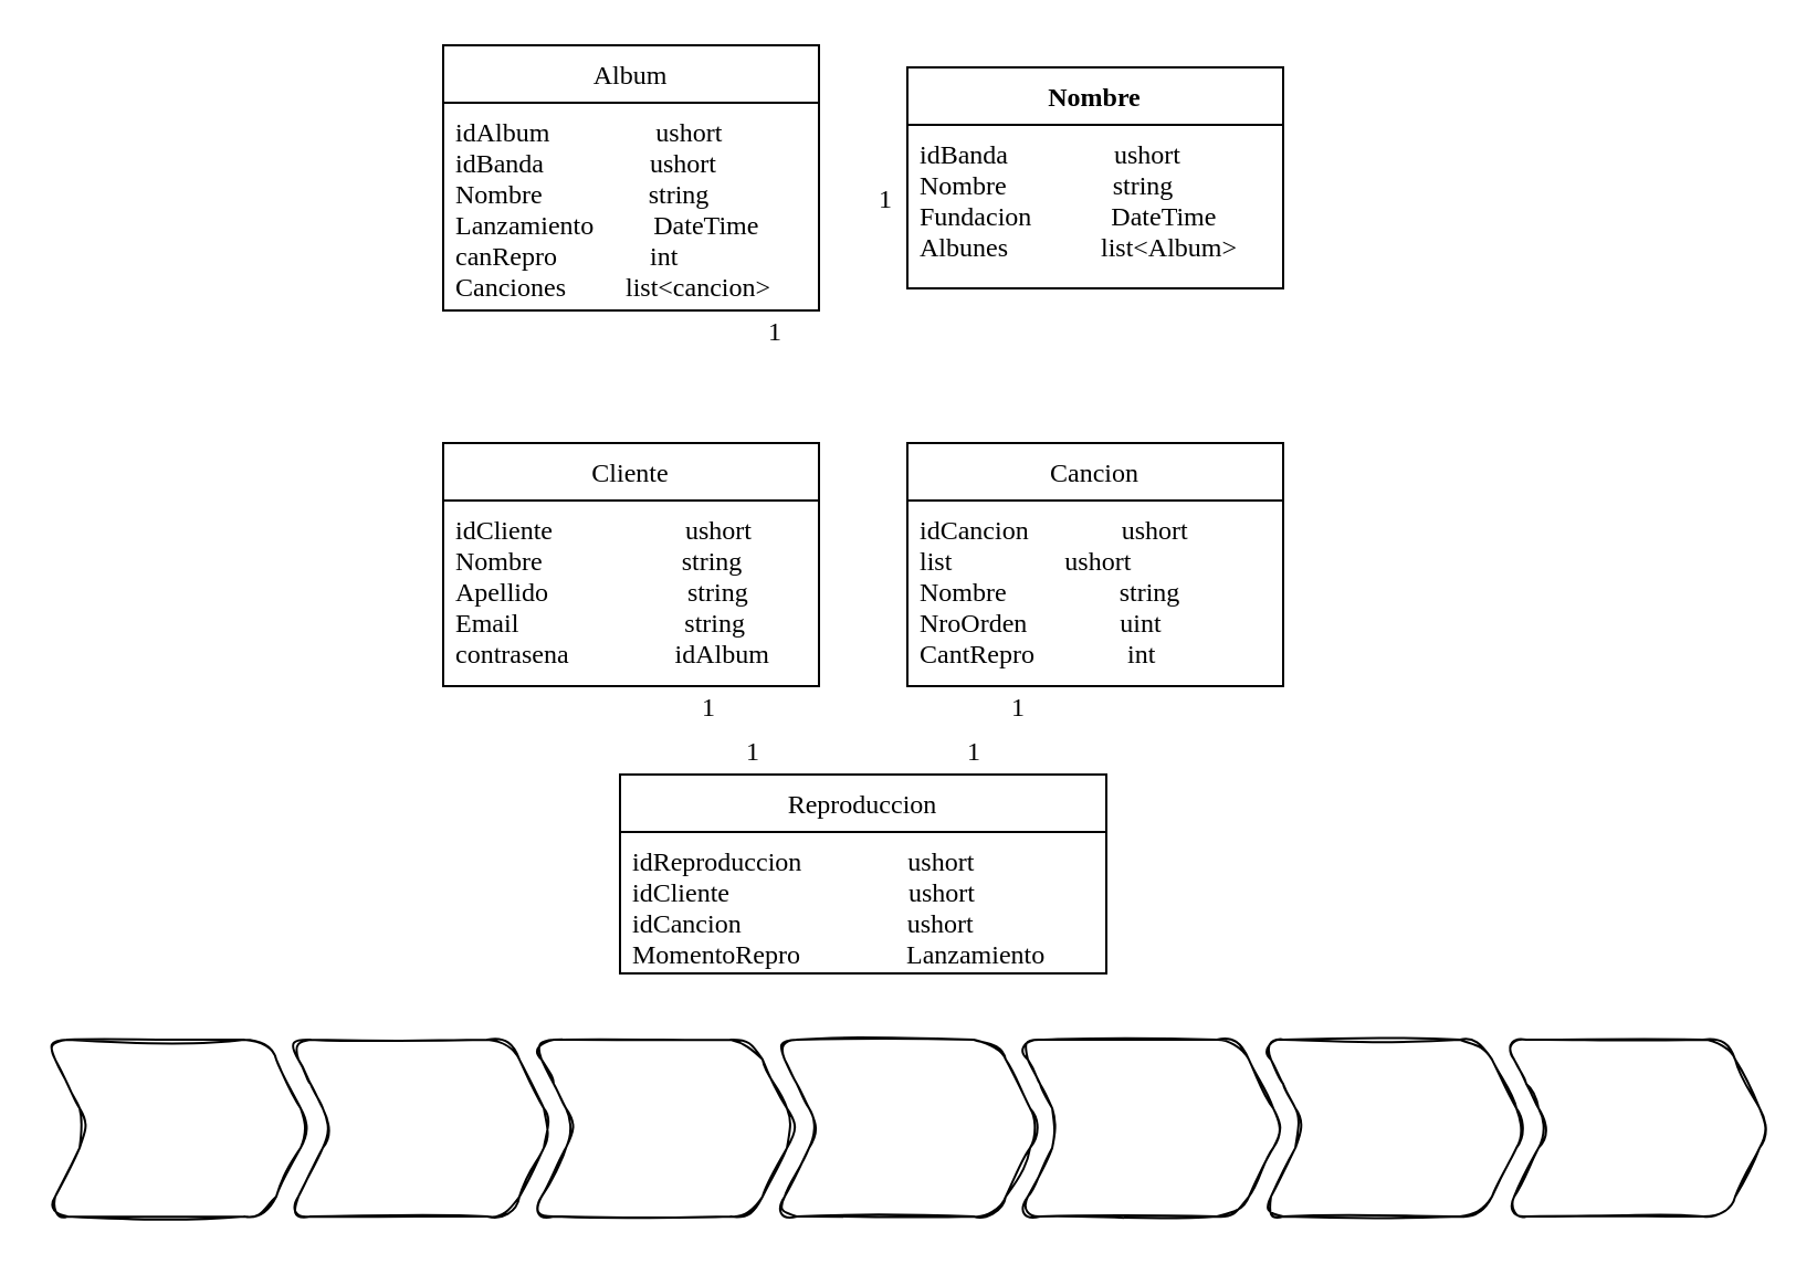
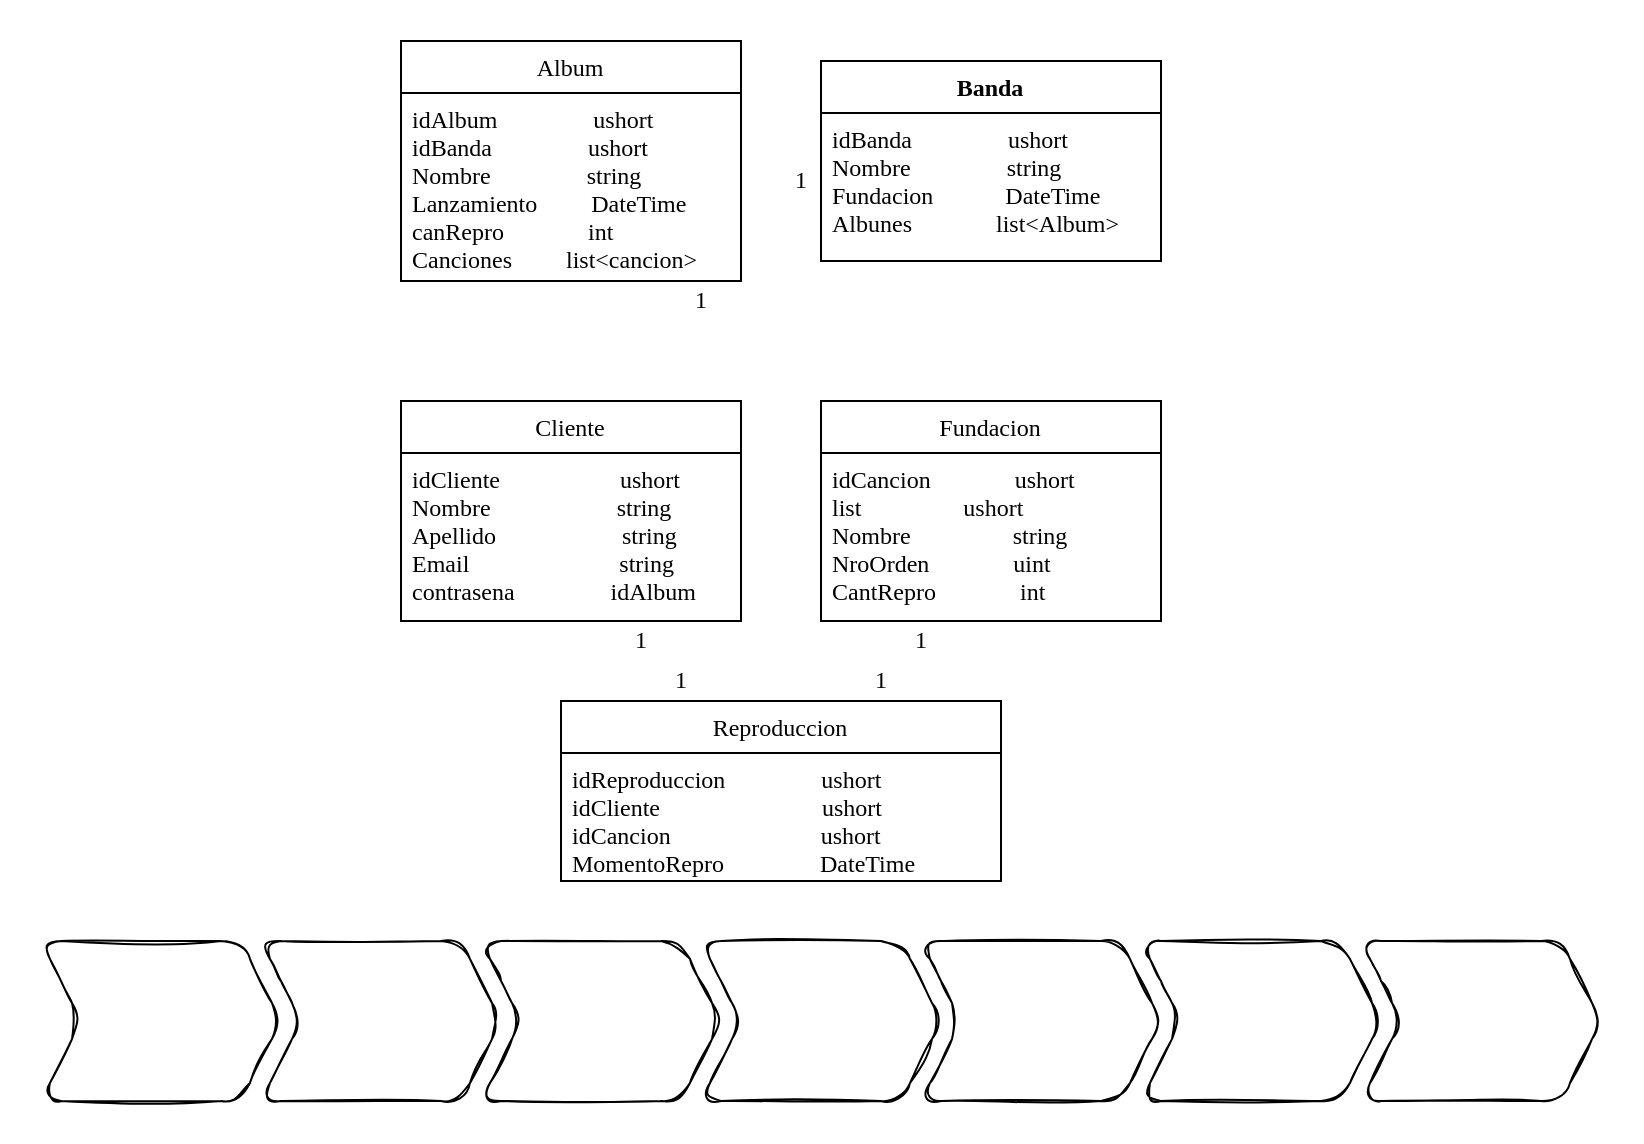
- <mxCell id="6" value="Nombre" style="swimlane;fontStyle=1;childLayout=stackLayout;horizontal=1;startSize=26;horizontalStack=0;resizeParent=1;resizeParentMax=0;resizeLast=0;collapsible=1;marginBottom=0;fontFamily=Comic Sans MS;" parent="1" vertex="1"><mxGeometry x="410" y="30" width="170" height="100" as="geometry"><mxRectangle x="400" y="160" width="70" height="26" as="alternateBounds" /></mxGeometry></mxCell>
+ <mxCell id="6" value="Banda" style="swimlane;fontStyle=1;childLayout=stackLayout;horizontal=1;startSize=26;horizontalStack=0;resizeParent=1;resizeParentMax=0;resizeLast=0;collapsible=1;marginBottom=0;fontFamily=Comic Sans MS;" parent="1" vertex="1"><mxGeometry x="410" y="30" width="170" height="100" as="geometry"><mxRectangle x="400" y="160" width="70" height="26" as="alternateBounds" /></mxGeometry></mxCell>
- <mxCell id="8" value="Cancion" style="swimlane;fontStyle=0;childLayout=stackLayout;horizontal=1;startSize=26;horizontalStack=0;resizeParent=1;resizeParentMax=0;resizeLast=0;collapsible=1;marginBottom=0;fontFamily=Comic Sans MS;" parent="1" vertex="1"><mxGeometry x="410" y="200" width="170" height="110" as="geometry"><mxRectangle x="400" y="330" width="80" height="26" as="alternateBounds" /></mxGeometry></mxCell>
+ <mxCell id="8" value="Fundacion" style="swimlane;fontStyle=0;childLayout=stackLayout;horizontal=1;startSize=26;horizontalStack=0;resizeParent=1;resizeParentMax=0;resizeLast=0;collapsible=1;marginBottom=0;fontFamily=Comic Sans MS;" parent="1" vertex="1"><mxGeometry x="410" y="200" width="170" height="110" as="geometry"><mxRectangle x="400" y="330" width="80" height="26" as="alternateBounds" /></mxGeometry></mxCell>
- <mxCell id="11" value="idReproduccion                ushort&#10;idCliente                           ushort&#10;idCancion                         ushort&#10;MomentoRepro                Lanzamiento&#10;" style="text;align=left;verticalAlign=top;spacingLeft=4;spacingRight=4;overflow=hidden;rotatable=0;points=[[0,0.5],[1,0.5]];portConstraint=eastwest;fontFamily=Comic Sans MS;" parent="10" vertex="1"><mxGeometry y="26" width="220" height="64" as="geometry" /></mxCell>
+ <mxCell id="11" value="idReproduccion                ushort&#10;idCliente                           ushort&#10;idCancion                         ushort&#10;MomentoRepro                DateTime&#10;" style="text;align=left;verticalAlign=top;spacingLeft=4;spacingRight=4;overflow=hidden;rotatable=0;points=[[0,0.5],[1,0.5]];portConstraint=eastwest;fontFamily=Comic Sans MS;" parent="10" vertex="1"><mxGeometry y="26" width="220" height="64" as="geometry" /></mxCell>
